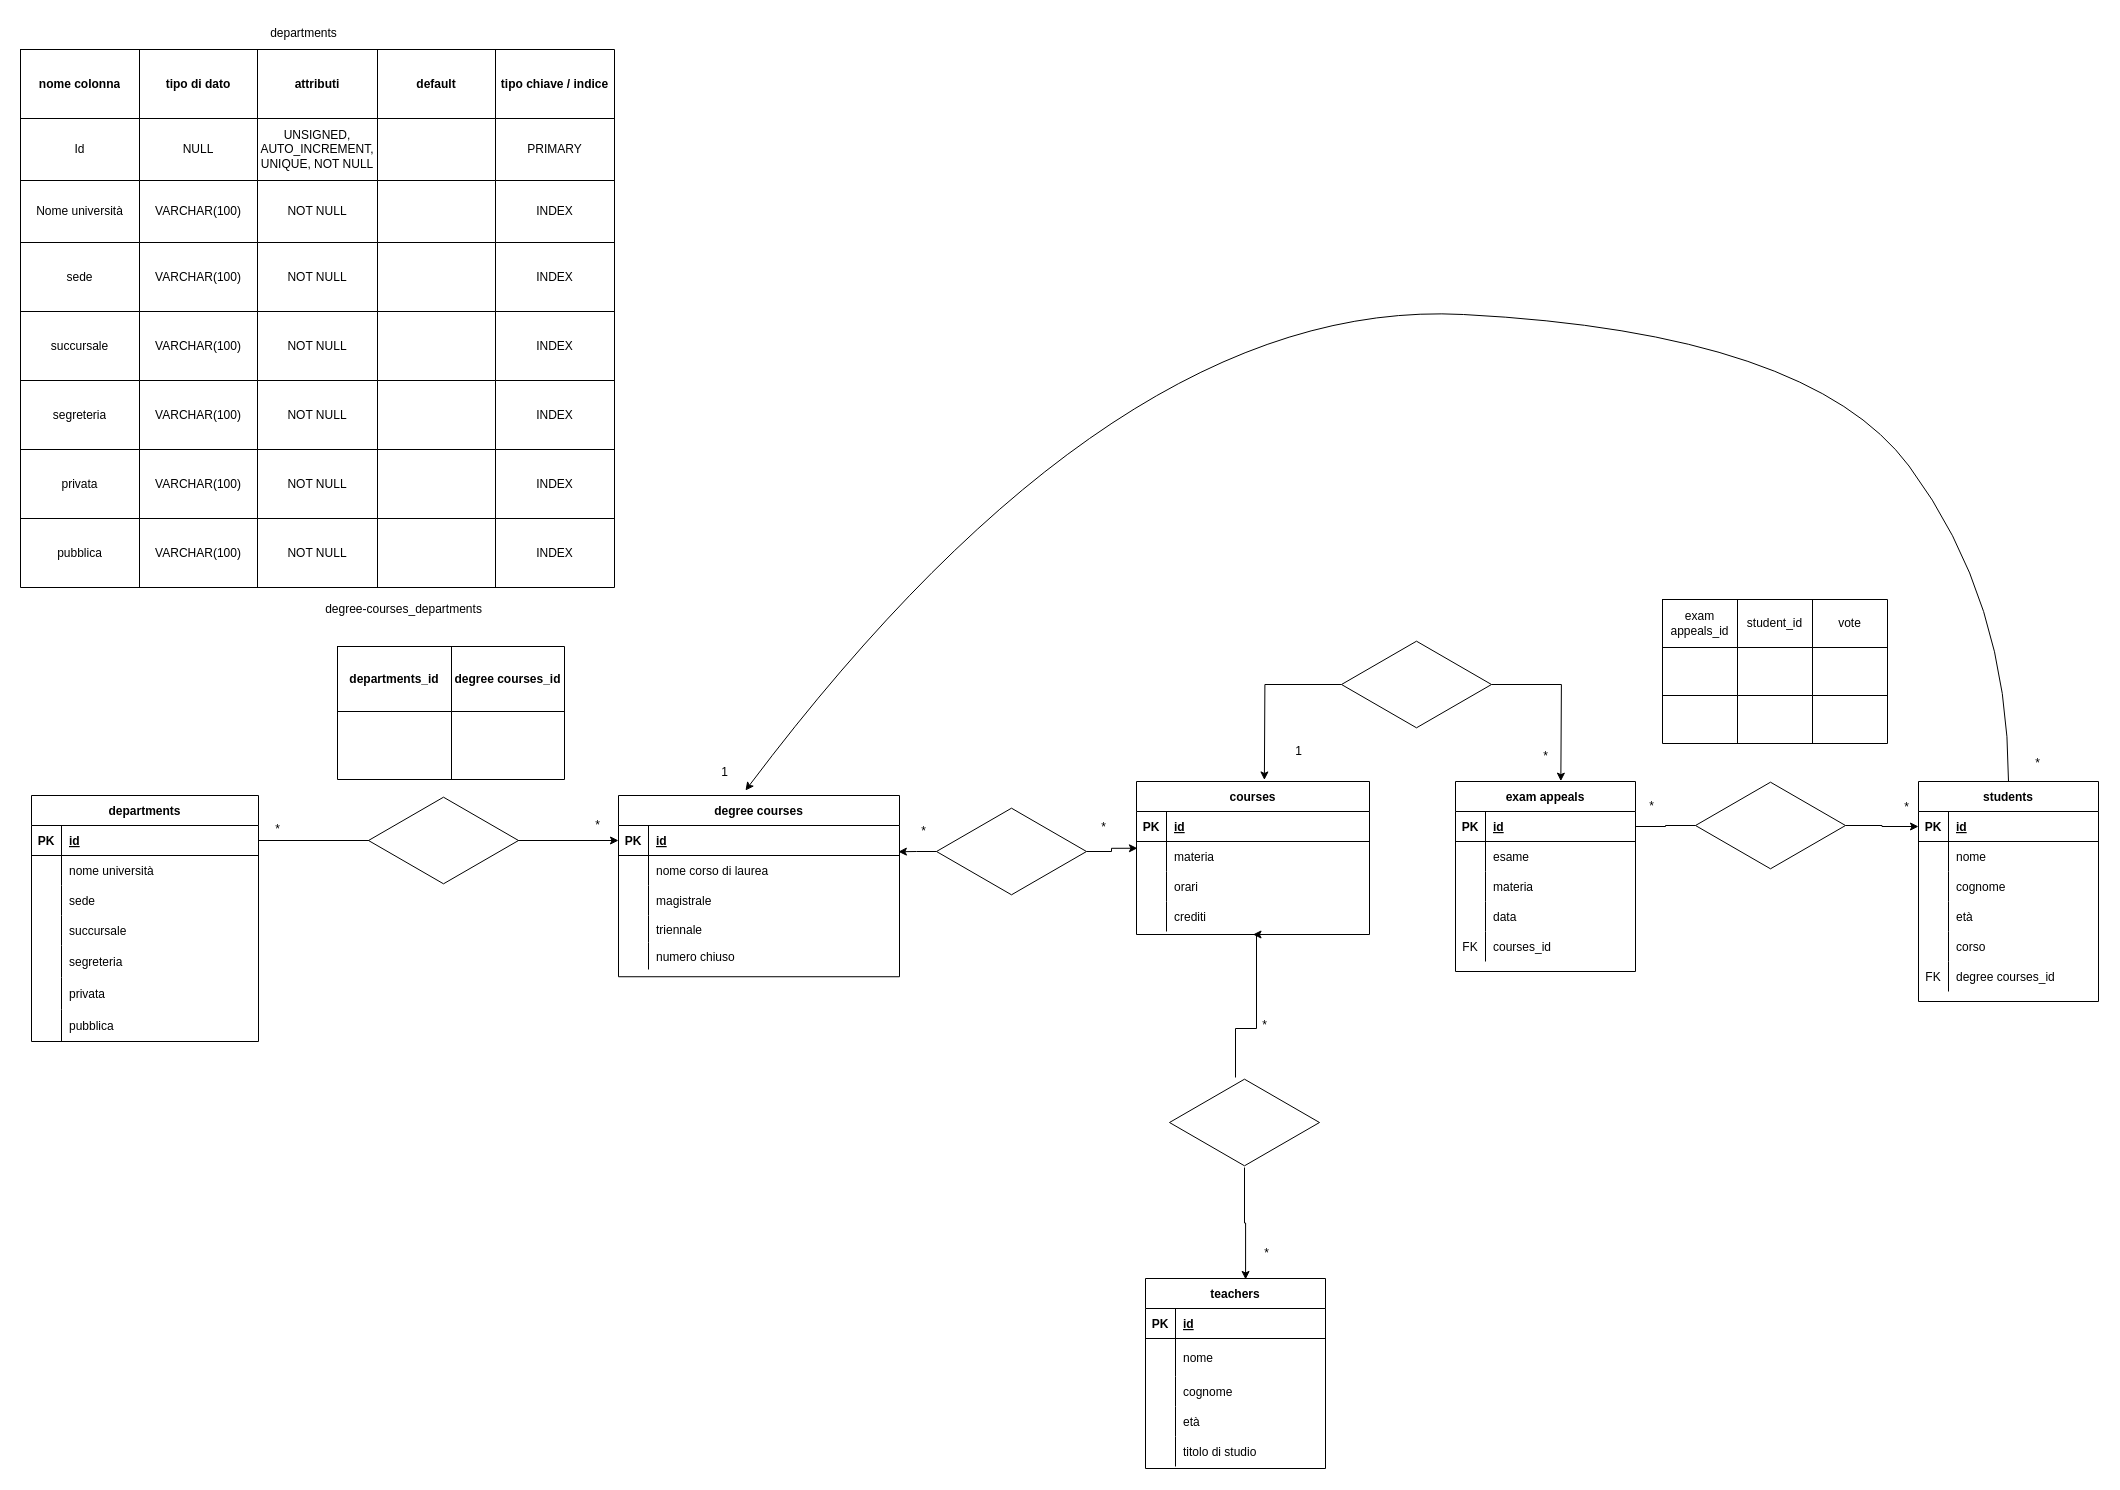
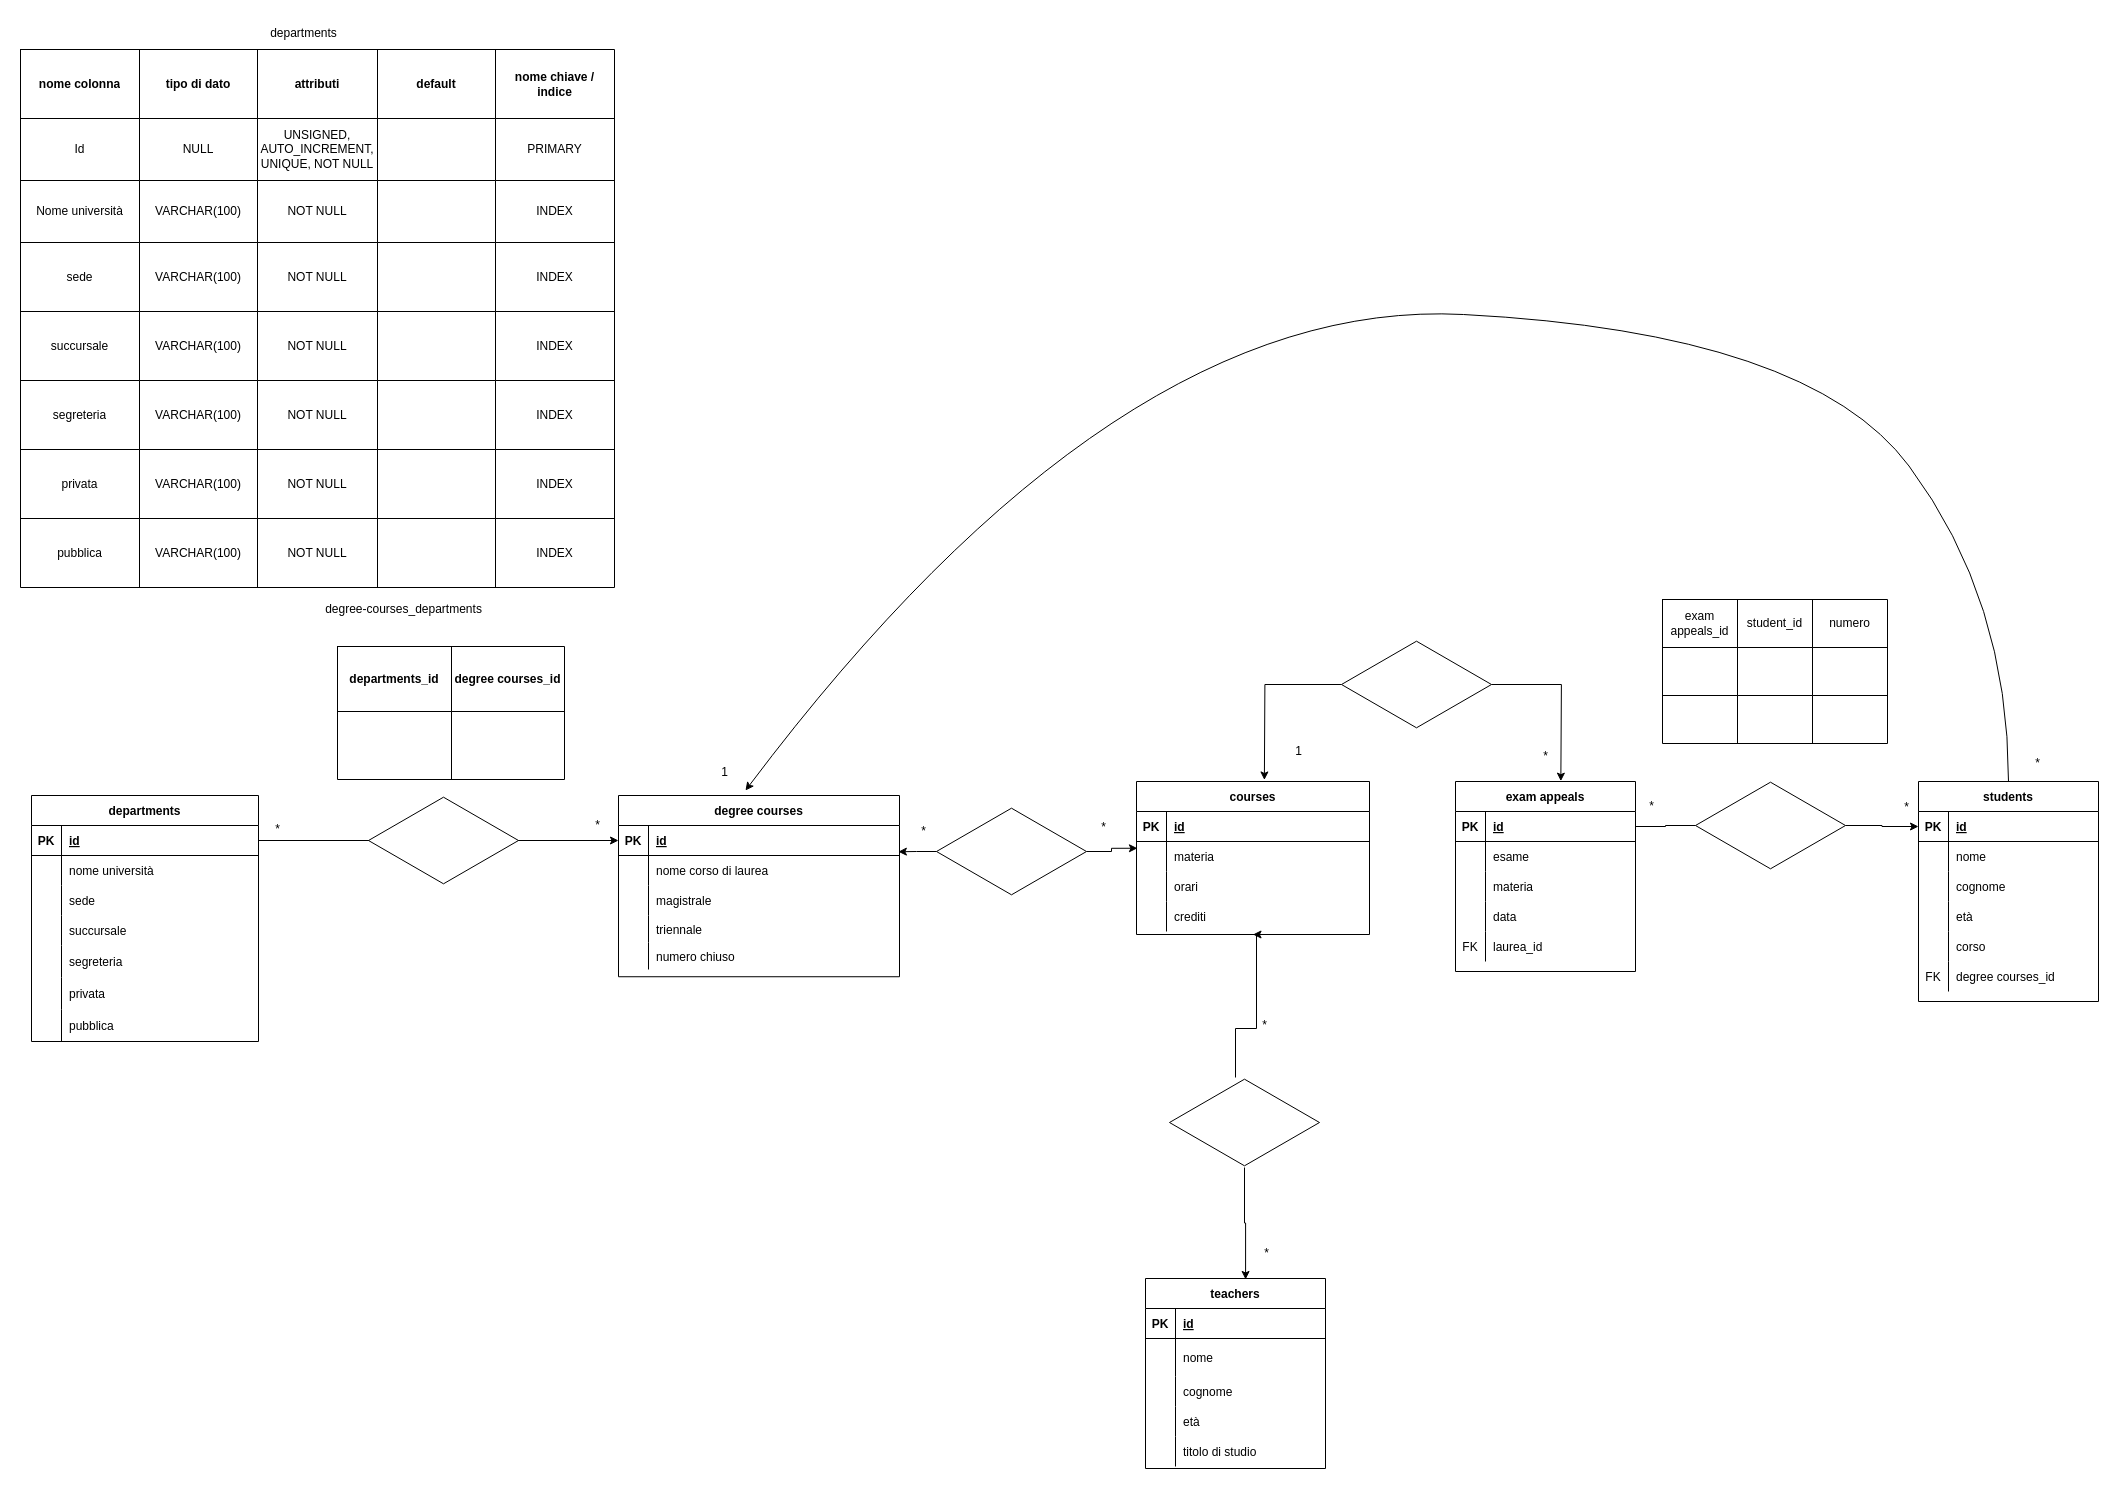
- <mxCell id="30" value="&lt;b&gt;tipo chiave / indice&lt;/b&gt;" style="shape=partialRectangle;html=1;whiteSpace=wrap;connectable=0;overflow=hidden;fillColor=none;top=0;left=0;bottom=0;right=0;pointerEvents=1;" vertex="1" parent="25"><mxGeometry x="475" width="119" height="69" as="geometry"><mxRectangle width="119" height="69" as="alternateBounds" /></mxGeometry></mxCell>
+ <mxCell id="30" value="&lt;b&gt;nome chiave / indice&lt;/b&gt;" style="shape=partialRectangle;html=1;whiteSpace=wrap;connectable=0;overflow=hidden;fillColor=none;top=0;left=0;bottom=0;right=0;pointerEvents=1;" vertex="1" parent="25"><mxGeometry x="475" width="119" height="69" as="geometry"><mxRectangle width="119" height="69" as="alternateBounds" /></mxGeometry></mxCell>
- <mxCell id="169" value="vote" style="shape=partialRectangle;html=1;whiteSpace=wrap;connectable=0;overflow=hidden;fillColor=none;top=0;left=0;bottom=0;right=0;pointerEvents=1;" vertex="1" parent="166"><mxGeometry x="150" width="75" height="48" as="geometry"><mxRectangle width="75" height="48" as="alternateBounds" /></mxGeometry></mxCell>
+ <mxCell id="169" value="numero" style="shape=partialRectangle;html=1;whiteSpace=wrap;connectable=0;overflow=hidden;fillColor=none;top=0;left=0;bottom=0;right=0;pointerEvents=1;" vertex="1" parent="166"><mxGeometry x="150" width="75" height="48" as="geometry"><mxRectangle width="75" height="48" as="alternateBounds" /></mxGeometry></mxCell>
- <mxCell id="145" value="courses_id" style="shape=partialRectangle;connectable=0;fillColor=none;top=0;left=0;bottom=0;right=0;align=left;spacingLeft=6;overflow=hidden;" vertex="1" parent="143"><mxGeometry x="30" width="150" height="30" as="geometry"><mxRectangle width="150" height="30" as="alternateBounds" /></mxGeometry></mxCell>
+ <mxCell id="145" value="laurea_id" style="shape=partialRectangle;connectable=0;fillColor=none;top=0;left=0;bottom=0;right=0;align=left;spacingLeft=6;overflow=hidden;" vertex="1" parent="143"><mxGeometry x="30" width="150" height="30" as="geometry"><mxRectangle width="150" height="30" as="alternateBounds" /></mxGeometry></mxCell>
